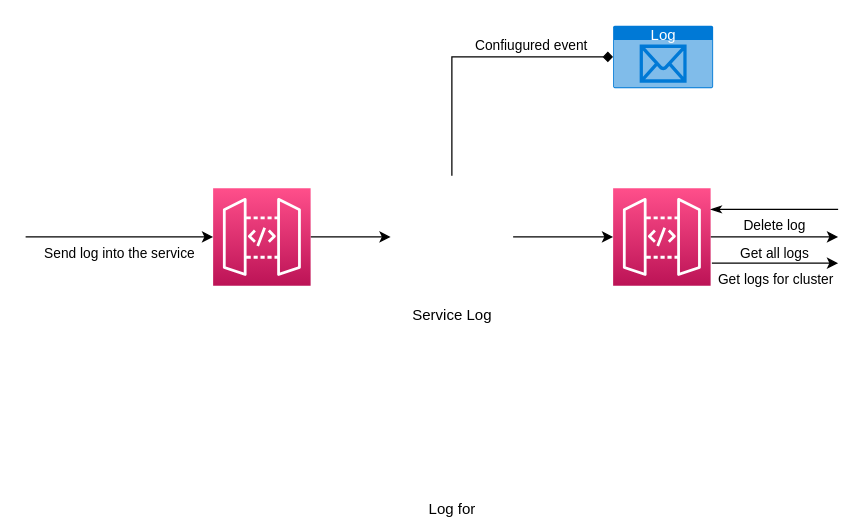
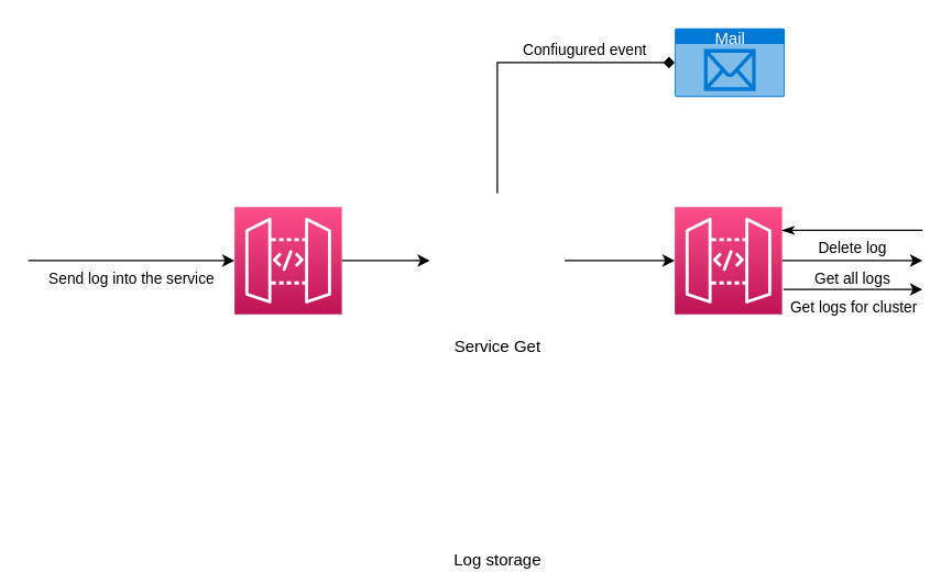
- <mxCell id="13" value="Log" style="html=1;strokeColor=none;fillColor=#0079D6;labelPosition=center;verticalLabelPosition=middle;verticalAlign=top;align=center;fontSize=12;outlineConnect=0;spacingTop=-6;fontColor=#FFFFFF;sketch=0;shape=mxgraph.sitemap.mail;" vertex="1" parent="1"><mxGeometry x="490" y="20" width="80" height="50" as="geometry" /></mxCell>
+ <mxCell id="13" value="Mail" style="html=1;strokeColor=none;fillColor=#0079D6;labelPosition=center;verticalLabelPosition=middle;verticalAlign=top;align=center;fontSize=12;outlineConnect=0;spacingTop=-6;fontColor=#FFFFFF;sketch=0;shape=mxgraph.sitemap.mail;" vertex="1" parent="1"><mxGeometry x="490" y="20" width="80" height="50" as="geometry" /></mxCell>
- <mxCell id="4" value="Service Log" style="shape=image;html=1;verticalAlign=top;verticalLabelPosition=bottom;labelBackgroundColor=#ffffff;imageAspect=0;aspect=fixed;image=https://cdn2.iconfinder.com/data/icons/circle-icons-1/64/loading-128.png" vertex="1" parent="1"><mxGeometry x="312" y="140" width="98" height="98" as="geometry" /></mxCell>
+ <mxCell id="4" value="Service Get" style="shape=image;html=1;verticalAlign=top;verticalLabelPosition=bottom;labelBackgroundColor=#ffffff;imageAspect=0;aspect=fixed;image=https://cdn2.iconfinder.com/data/icons/circle-icons-1/64/loading-128.png" vertex="1" parent="1"><mxGeometry x="312" y="140" width="98" height="98" as="geometry" /></mxCell>
- <mxCell id="5" value="Log for" style="shape=image;html=1;verticalAlign=top;verticalLabelPosition=bottom;labelBackgroundColor=#ffffff;imageAspect=0;aspect=fixed;image=https://cdn3.iconfinder.com/data/icons/UltimateGnome/128x128/devices/3floppy_unmount.png" vertex="1" parent="1"><mxGeometry x="319.5" y="310" width="83" height="83" as="geometry" /></mxCell>
+ <mxCell id="5" value="Log storage" style="shape=image;html=1;verticalAlign=top;verticalLabelPosition=bottom;labelBackgroundColor=#ffffff;imageAspect=0;aspect=fixed;image=https://cdn3.iconfinder.com/data/icons/UltimateGnome/128x128/devices/3floppy_unmount.png" vertex="1" parent="1"><mxGeometry x="319.5" y="310" width="83" height="83" as="geometry" /></mxCell>
